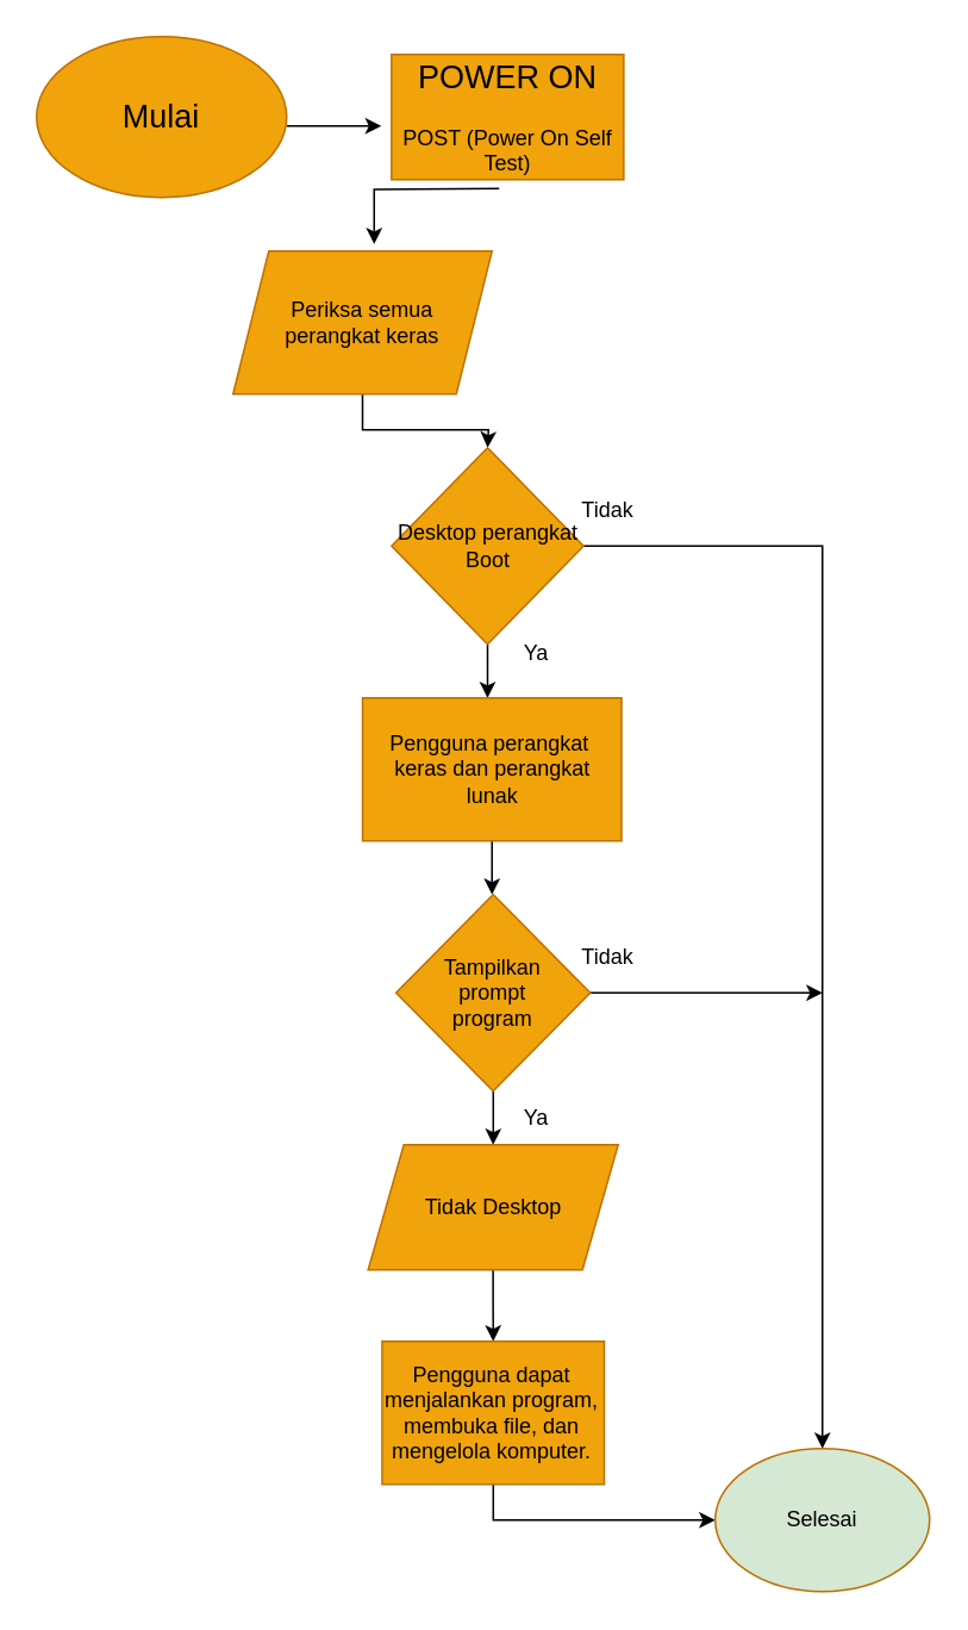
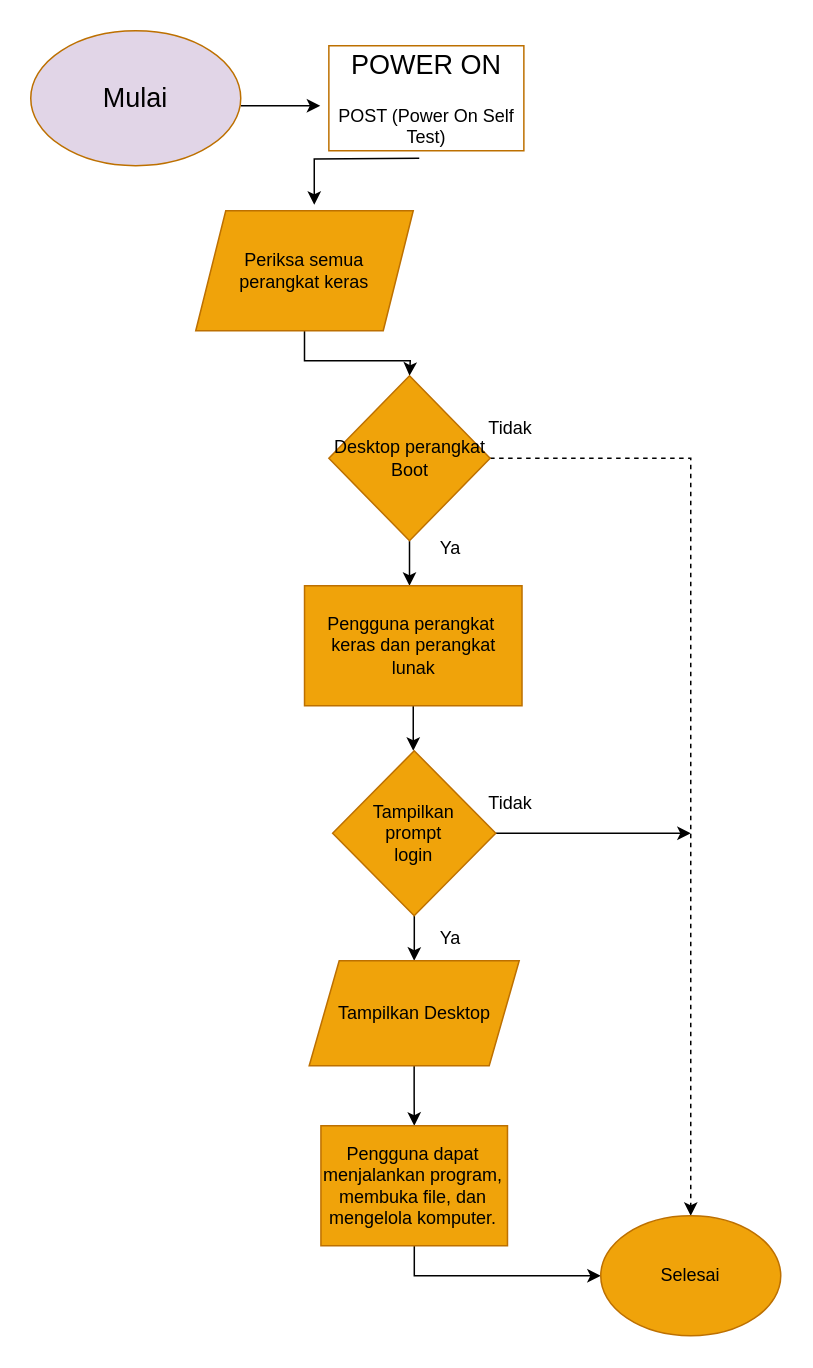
- <mxCell id="24" value="&lt;h2&gt;&lt;span style=&quot;font-weight: normal;&quot;&gt;Mulai&lt;/span&gt;&lt;/h2&gt;" style="ellipse;whiteSpace=wrap;html=1;fillColor=#f0a30a;fontColor=#000000;strokeColor=#BD7000;" vertex="1" parent="1"><mxGeometry x="20" y="20" width="140" height="90" as="geometry" /></mxCell>
+ <mxCell id="24" value="&lt;h2&gt;&lt;span style=&quot;font-weight: normal;&quot;&gt;Mulai&lt;/span&gt;&lt;/h2&gt;" style="ellipse;whiteSpace=wrap;html=1;fillColor=#e1d5e7;fontColor=#000000;strokeColor=#BD7000;" vertex="1" parent="1"><mxGeometry x="20" y="20" width="140" height="90" as="geometry" /></mxCell>
- <mxCell id="23" value="&lt;h2 style=&quot;border-color: var(--border-color);&quot;&gt;&lt;span style=&quot;border-color: var(--border-color); font-weight: normal;&quot;&gt;POWER ON&lt;/span&gt;&lt;/h2&gt;&lt;h3&gt;&lt;div style=&quot;border-color: var(--border-color); font-size: 12px;&quot;&gt;&lt;span style=&quot;border-color: var(--border-color); font-weight: normal;&quot;&gt;POST (Power On Self Test)&lt;/span&gt;&lt;/div&gt;&lt;/h3&gt;" style="rounded=0;whiteSpace=wrap;html=1;fillColor=#f0a30a;fontColor=#000000;strokeColor=#BD7000;" vertex="1" parent="1"><mxGeometry x="218.74" y="30" width="130" height="70" as="geometry" /></mxCell>
+ <mxCell id="23" value="&lt;h2 style=&quot;border-color: var(--border-color);&quot;&gt;&lt;span style=&quot;border-color: var(--border-color); font-weight: normal;&quot;&gt;POWER ON&lt;/span&gt;&lt;/h2&gt;&lt;h3&gt;&lt;div style=&quot;border-color: var(--border-color); font-size: 12px;&quot;&gt;&lt;span style=&quot;border-color: var(--border-color); font-weight: normal;&quot;&gt;POST (Power On Self Test)&lt;/span&gt;&lt;/div&gt;&lt;/h3&gt;" style="rounded=0;whiteSpace=wrap;html=1;fillColor=#ffffff;fontColor=#000000;strokeColor=#BD7000;" vertex="1" parent="1"><mxGeometry x="218.74" y="30" width="130" height="70" as="geometry" /></mxCell>
- <mxCell id="6" style="edgeStyle=orthogonalEdgeStyle;rounded=0;orthogonalLoop=1;jettySize=auto;html=1;exitX=1;exitY=0.5;exitDx=0;exitDy=0;" edge="1" parent="1" source="7" target="21"><mxGeometry relative="1" as="geometry"><mxPoint x="430" y="305" as="targetPoint" /></mxGeometry></mxCell>
+ <mxCell id="6" style="edgeStyle=orthogonalEdgeStyle;rounded=0;orthogonalLoop=1;jettySize=auto;html=1;exitX=1;exitY=0.5;exitDx=0;exitDy=0;dashed=1;" edge="1" parent="1" source="7" target="21"><mxGeometry relative="1" as="geometry"><mxPoint x="430" y="305" as="targetPoint" /></mxGeometry></mxCell>
- <mxCell id="14" value="Tampilkan&lt;br&gt;prompt&lt;br&gt;program" style="rhombus;whiteSpace=wrap;html=1;fillColor=#f0a30a;fontColor=#000000;strokeColor=#BD7000;" vertex="1" parent="1"><mxGeometry x="221.26" y="500" width="108.74" height="110" as="geometry" /></mxCell>
+ <mxCell id="14" value="Tampilkan&lt;br&gt;prompt&lt;br&gt;login" style="rhombus;whiteSpace=wrap;html=1;fillColor=#f0a30a;fontColor=#000000;strokeColor=#BD7000;" vertex="1" parent="1"><mxGeometry x="221.26" y="500" width="108.74" height="110" as="geometry" /></mxCell>
- <mxCell id="18" value="Tidak Desktop" style="shape=parallelogram;perimeter=parallelogramPerimeter;whiteSpace=wrap;html=1;fixedSize=1;fillColor=#f0a30a;fontColor=#000000;strokeColor=#BD7000;" vertex="1" parent="1"><mxGeometry x="205.63" y="640" width="140" height="70" as="geometry" /></mxCell>
+ <mxCell id="18" value="Tampilkan Desktop" style="shape=parallelogram;perimeter=parallelogramPerimeter;whiteSpace=wrap;html=1;fixedSize=1;fillColor=#f0a30a;fontColor=#000000;strokeColor=#BD7000;" vertex="1" parent="1"><mxGeometry x="205.63" y="640" width="140" height="70" as="geometry" /></mxCell>
- <mxCell id="21" value="Selesai" style="ellipse;whiteSpace=wrap;html=1;fillColor=#d5e8d4;fontColor=#000000;strokeColor=#BD7000;" vertex="1" parent="1"><mxGeometry x="400" y="810" width="120" height="80" as="geometry" /></mxCell>
+ <mxCell id="21" value="Selesai" style="ellipse;whiteSpace=wrap;html=1;fillColor=#f0a30a;fontColor=#000000;strokeColor=#BD7000;" vertex="1" parent="1"><mxGeometry x="400" y="810" width="120" height="80" as="geometry" /></mxCell>
